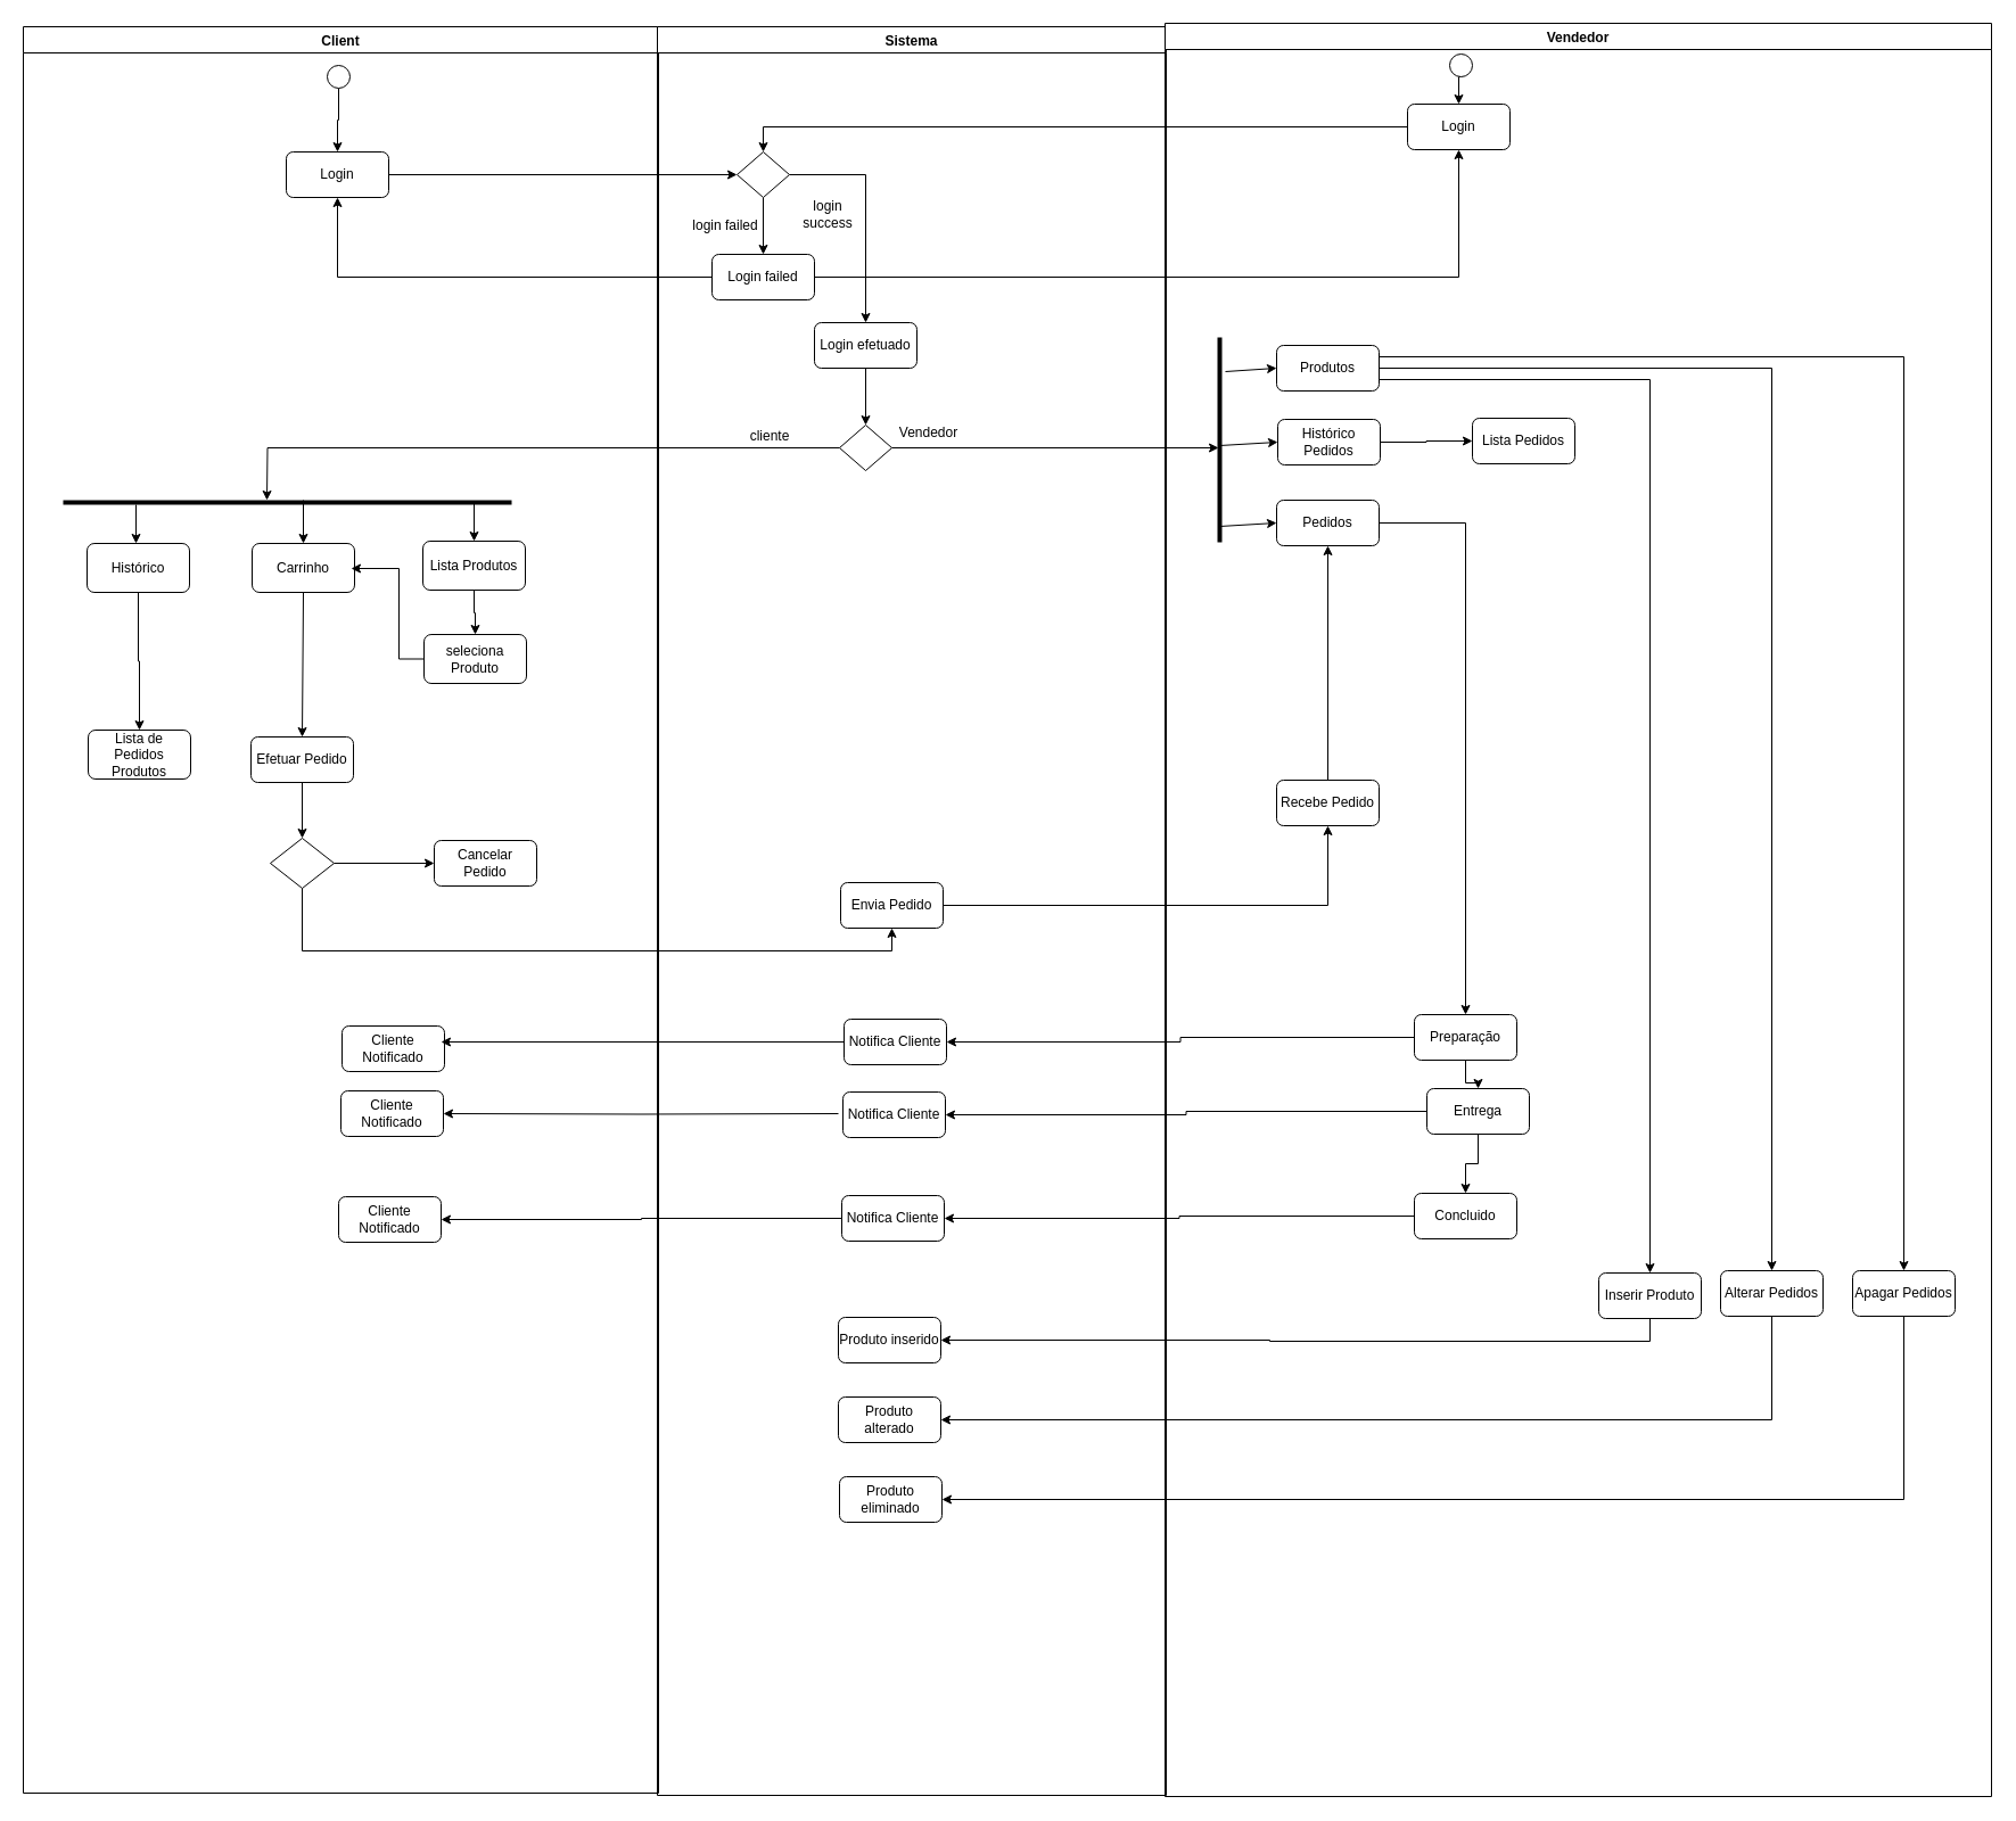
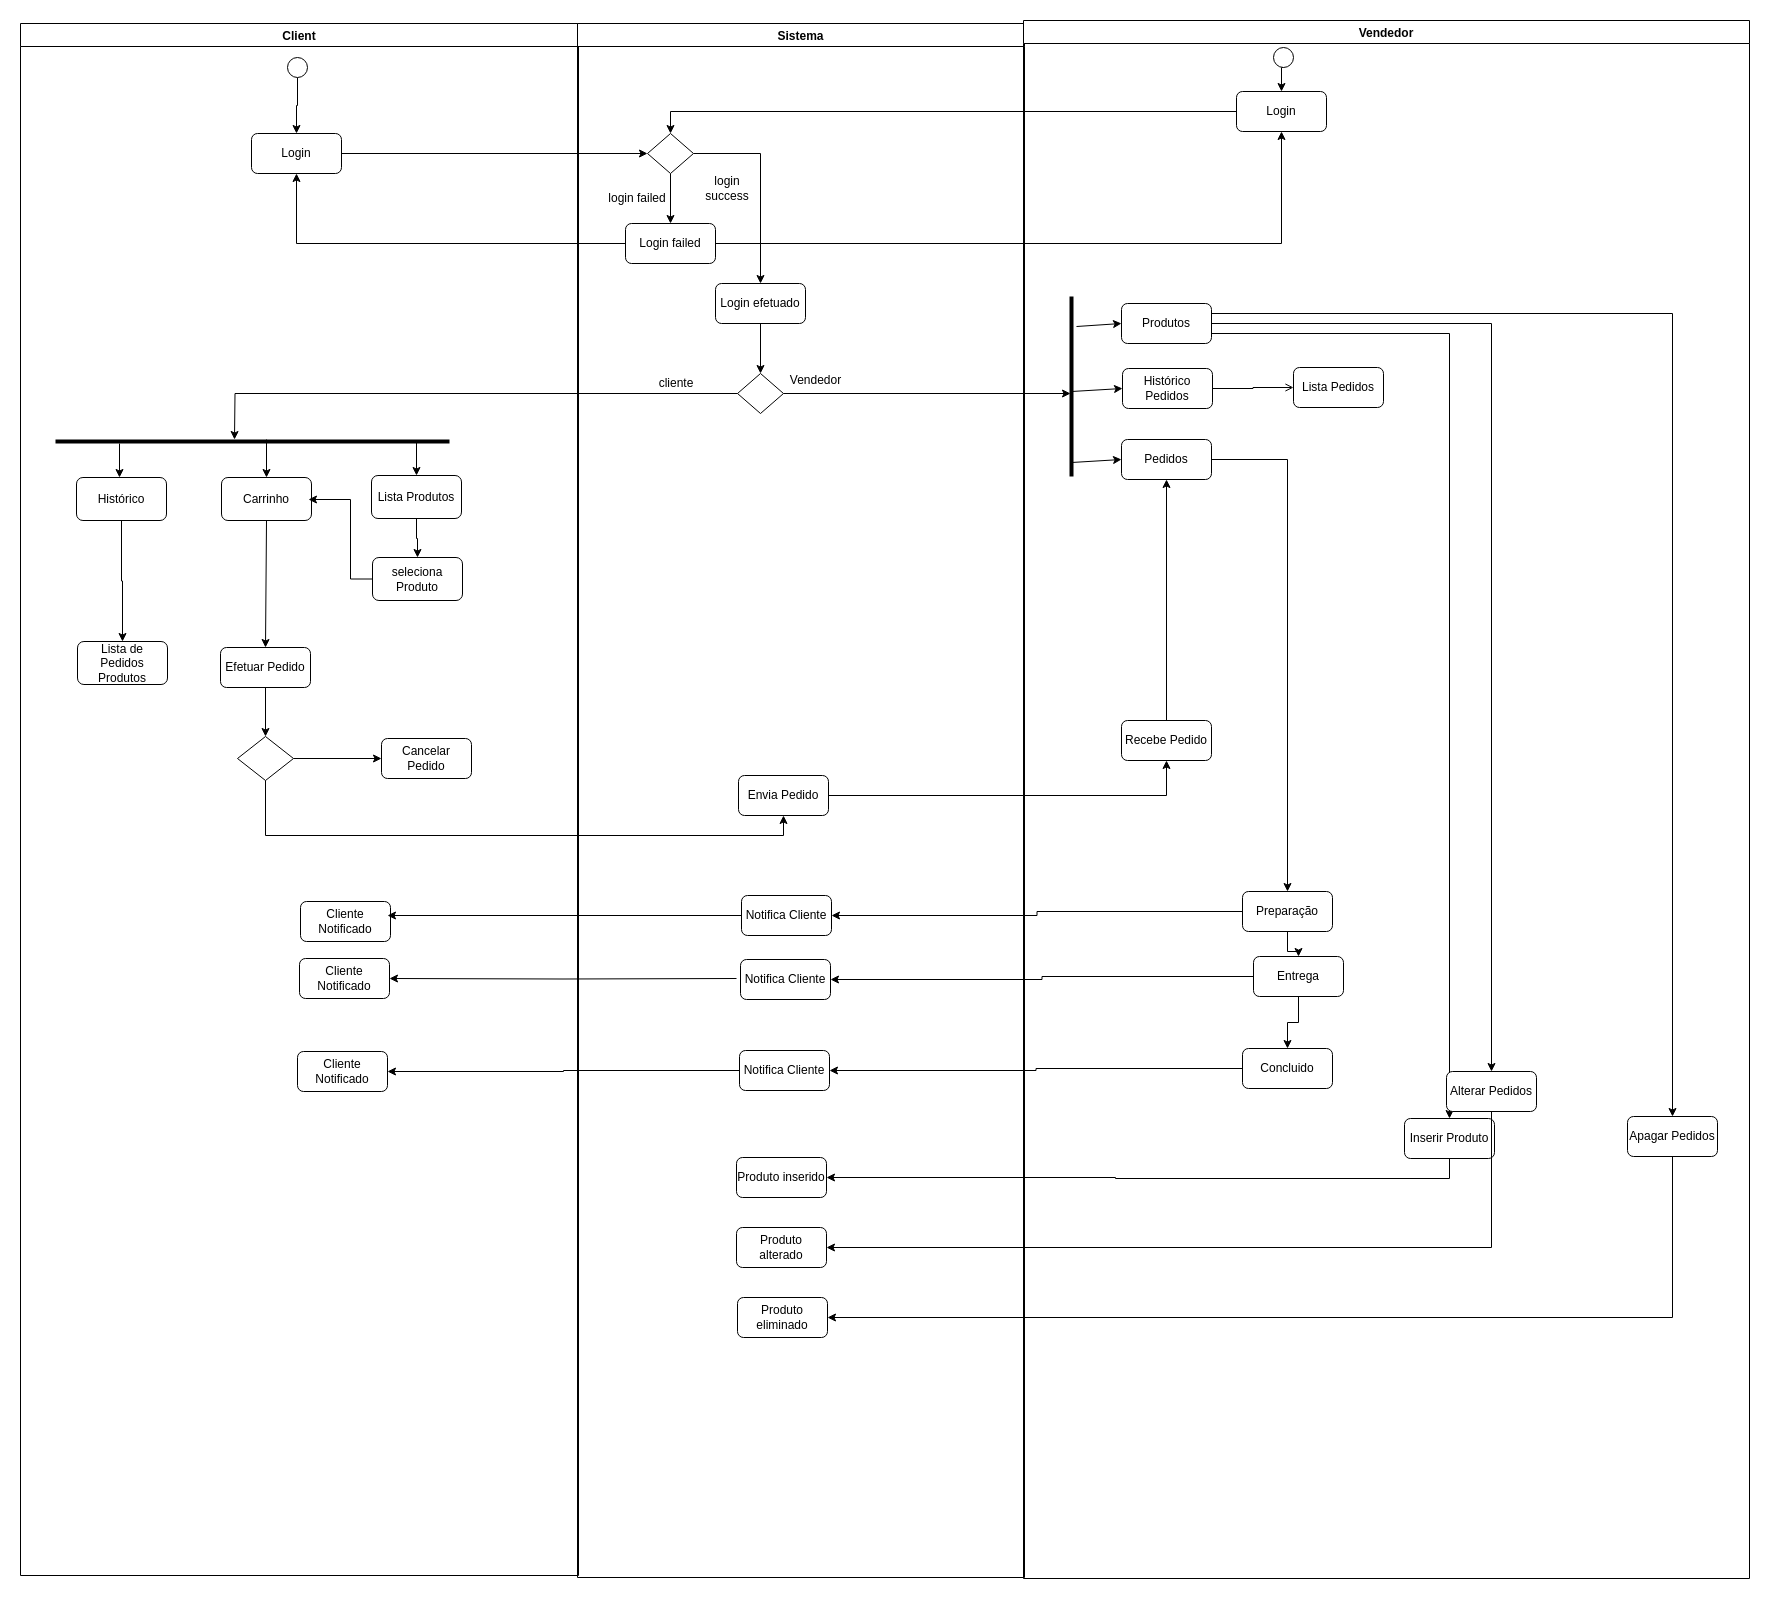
- <mxCell id="56" style="edgeStyle=orthogonalEdgeStyle;rounded=0;orthogonalLoop=1;jettySize=auto;html=1;exitX=1;exitY=0.5;exitDx=0;exitDy=0;entryX=0;entryY=0.5;entryDx=0;entryDy=0;" edge="1" parent="43" source="57" target="63"><mxGeometry relative="1" as="geometry" /></mxCell>
+ <mxCell id="56" style="edgeStyle=orthogonalEdgeStyle;rounded=0;orthogonalLoop=1;jettySize=auto;html=1;exitX=1;exitY=0.5;exitDx=0;exitDy=0;entryX=0;entryY=0.5;entryDx=0;entryDy=0;endArrow=open;" edge="1" parent="43" source="57" target="63"><mxGeometry relative="1" as="geometry" /></mxCell>
- <mxCell id="46" value="Recebe Pedido" style="rounded=1;whiteSpace=wrap;html=1;" parent="43" vertex="1"><mxGeometry x="98" y="665" width="90" height="40" as="geometry" /></mxCell>
+ <mxCell id="46" value="Recebe Pedido" style="rounded=1;whiteSpace=wrap;html=1;" parent="43" vertex="1"><mxGeometry x="98" y="700" width="90" height="40" as="geometry" /></mxCell>
- <mxCell id="66" value="Alterar Pedidos" style="rounded=1;whiteSpace=wrap;html=1;" vertex="1" parent="43"><mxGeometry x="488" y="1096" width="90" height="40" as="geometry" /></mxCell>
+ <mxCell id="66" value="Alterar Pedidos" style="rounded=1;whiteSpace=wrap;html=1;" vertex="1" parent="43"><mxGeometry x="423" y="1051" width="90" height="40" as="geometry" /></mxCell>
